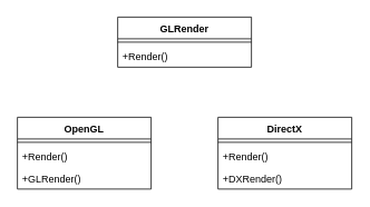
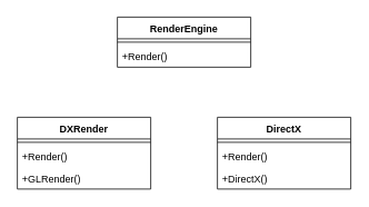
- <mxCell id="2" value="GLRender" style="swimlane;fontStyle=1;align=center;verticalAlign=top;childLayout=stackLayout;horizontal=1;startSize=26;horizontalStack=0;resizeParent=1;resizeParentMax=0;resizeLast=0;collapsible=1;marginBottom=0;whiteSpace=wrap;html=1;" vertex="1" parent="1"><mxGeometry x="140" y="20" width="160" height="60" as="geometry" /></mxCell>
+ <mxCell id="2" value="RenderEngine" style="swimlane;fontStyle=1;align=center;verticalAlign=top;childLayout=stackLayout;horizontal=1;startSize=26;horizontalStack=0;resizeParent=1;resizeParentMax=0;resizeLast=0;collapsible=1;marginBottom=0;whiteSpace=wrap;html=1;" vertex="1" parent="1"><mxGeometry x="140" y="20" width="160" height="60" as="geometry" /></mxCell>
- <mxCell id="5" value="OpenGL" style="swimlane;fontStyle=1;align=center;verticalAlign=top;childLayout=stackLayout;horizontal=1;startSize=26;horizontalStack=0;resizeParent=1;resizeParentMax=0;resizeLast=0;collapsible=1;marginBottom=0;whiteSpace=wrap;html=1;" vertex="1" parent="1"><mxGeometry x="20" y="140" width="160" height="86" as="geometry" /></mxCell>
+ <mxCell id="5" value="DXRender" style="swimlane;fontStyle=1;align=center;verticalAlign=top;childLayout=stackLayout;horizontal=1;startSize=26;horizontalStack=0;resizeParent=1;resizeParentMax=0;resizeLast=0;collapsible=1;marginBottom=0;whiteSpace=wrap;html=1;" vertex="1" parent="1"><mxGeometry x="20" y="140" width="160" height="86" as="geometry" /></mxCell>
- <mxCell id="12" value="+DXRender()" style="text;strokeColor=none;fillColor=none;align=left;verticalAlign=top;spacingLeft=4;spacingRight=4;overflow=hidden;rotatable=0;points=[[0,0.5],[1,0.5]];portConstraint=eastwest;whiteSpace=wrap;html=1;" vertex="1" parent="9"><mxGeometry y="60" width="160" height="26" as="geometry" /></mxCell>
+ <mxCell id="12" value="+DirectX()" style="text;strokeColor=none;fillColor=none;align=left;verticalAlign=top;spacingLeft=4;spacingRight=4;overflow=hidden;rotatable=0;points=[[0,0.5],[1,0.5]];portConstraint=eastwest;whiteSpace=wrap;html=1;" vertex="1" parent="9"><mxGeometry y="60" width="160" height="26" as="geometry" /></mxCell>
